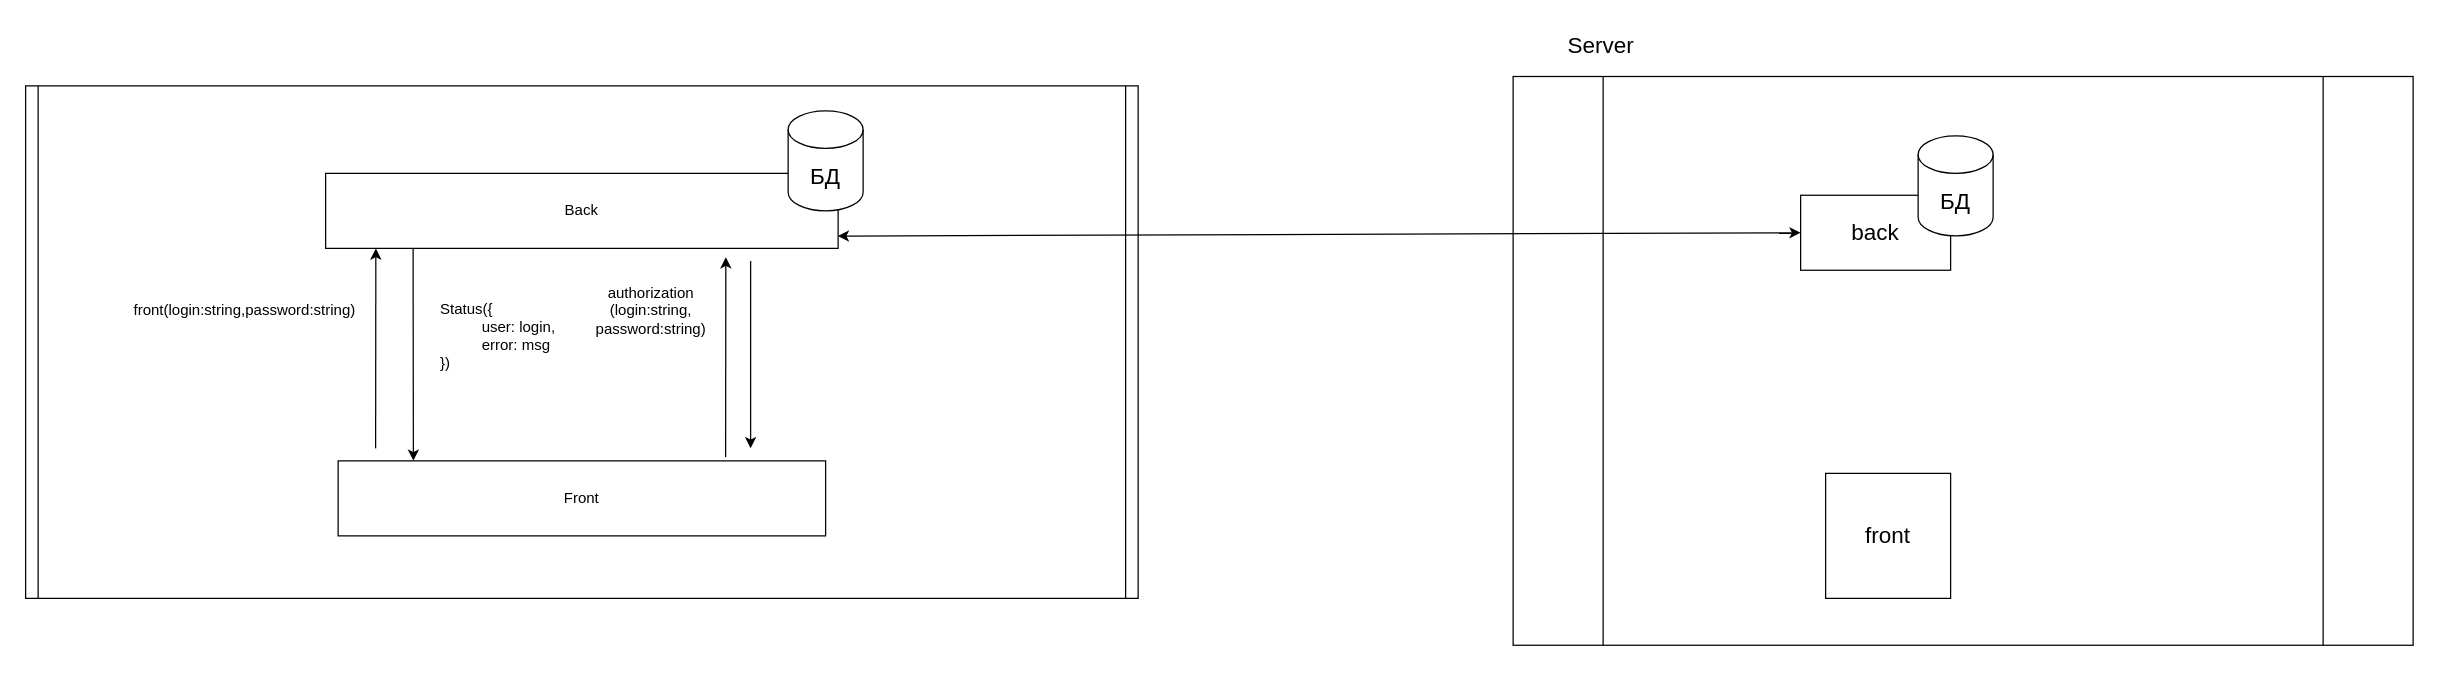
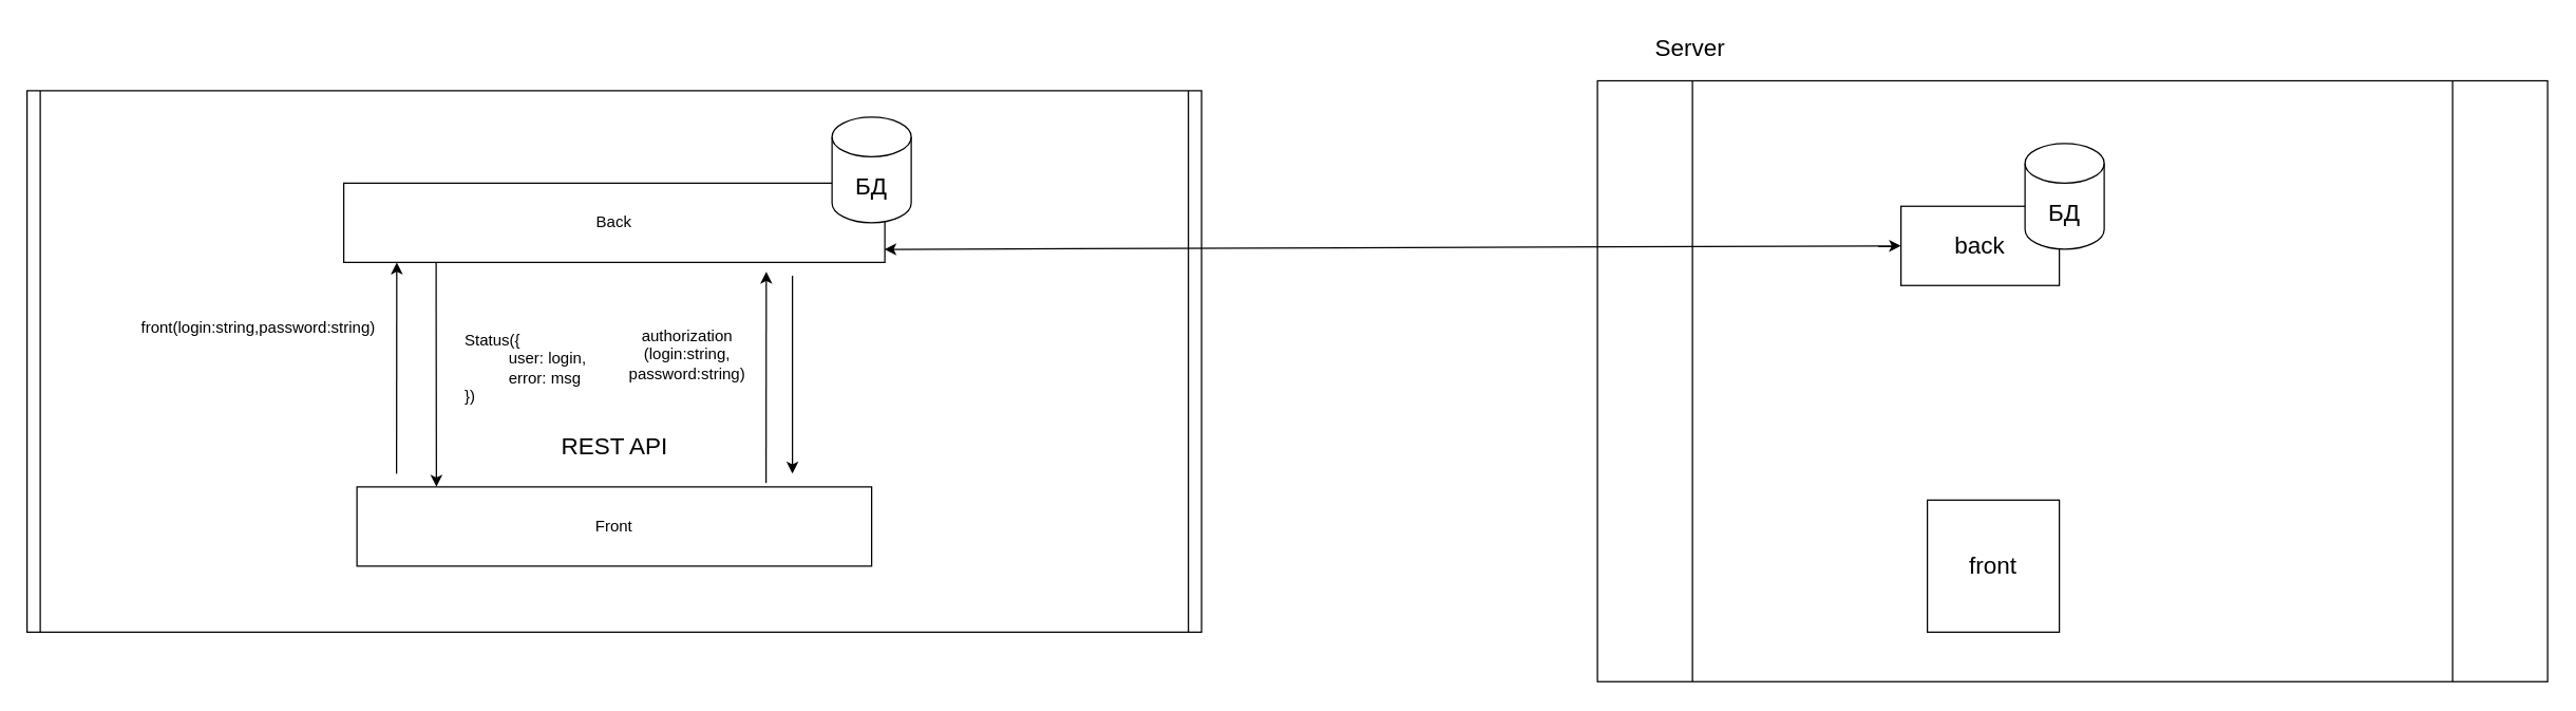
- <mxCell id="8" value="authorization&lt;br&gt;(login:string,&lt;br&gt;password:string)" style="text;html=1;align=center;verticalAlign=middle;resizable=0;points=[];autosize=1;strokeColor=none;fillColor=none;" vertex="1" parent="1"><mxGeometry x="470" y="223" width="100" height="50" as="geometry" /></mxCell>
+ <mxCell id="8" value="authorization&lt;br&gt;(login:string,&lt;br&gt;password:string)" style="text;html=1;align=center;verticalAlign=middle;resizable=0;points=[];autosize=1;strokeColor=none;fillColor=none;" vertex="1" parent="1"><mxGeometry x="470" y="243" width="100" height="50" as="geometry" /></mxCell>
- <mxCell id="6" value="Status({&lt;br&gt;&amp;nbsp; &amp;nbsp; &amp;nbsp; &amp;nbsp; &amp;nbsp; user: login,&lt;br&gt;&amp;nbsp; &amp;nbsp; &amp;nbsp; &amp;nbsp; &amp;nbsp; error: msg&lt;br&gt;})" style="text;html=1;align=left;verticalAlign=middle;resizable=0;points=[];autosize=1;strokeColor=none;fillColor=none;" vertex="1" parent="1"><mxGeometry x="350" y="238" width="110" height="60" as="geometry" /></mxCell>
+ <mxCell id="6" value="Status({&lt;br&gt;&amp;nbsp; &amp;nbsp; &amp;nbsp; &amp;nbsp; &amp;nbsp; user: login,&lt;br&gt;&amp;nbsp; &amp;nbsp; &amp;nbsp; &amp;nbsp; &amp;nbsp; error: msg&lt;br&gt;})" style="text;html=1;align=left;verticalAlign=middle;resizable=0;points=[];autosize=1;strokeColor=none;fillColor=none;" vertex="1" parent="1"><mxGeometry x="350" y="248" width="110" height="60" as="geometry" /></mxCell>
+ <mxCell id="12" value="&lt;font style=&quot;font-size: 18px&quot;&gt;REST API&lt;/font&gt;" style="text;html=1;align=center;verticalAlign=middle;resizable=0;points=[];autosize=1;strokeColor=none;fillColor=none;" vertex="1" parent="1"><mxGeometry x="415" y="328" width="100" height="20" as="geometry" /></mxCell>
